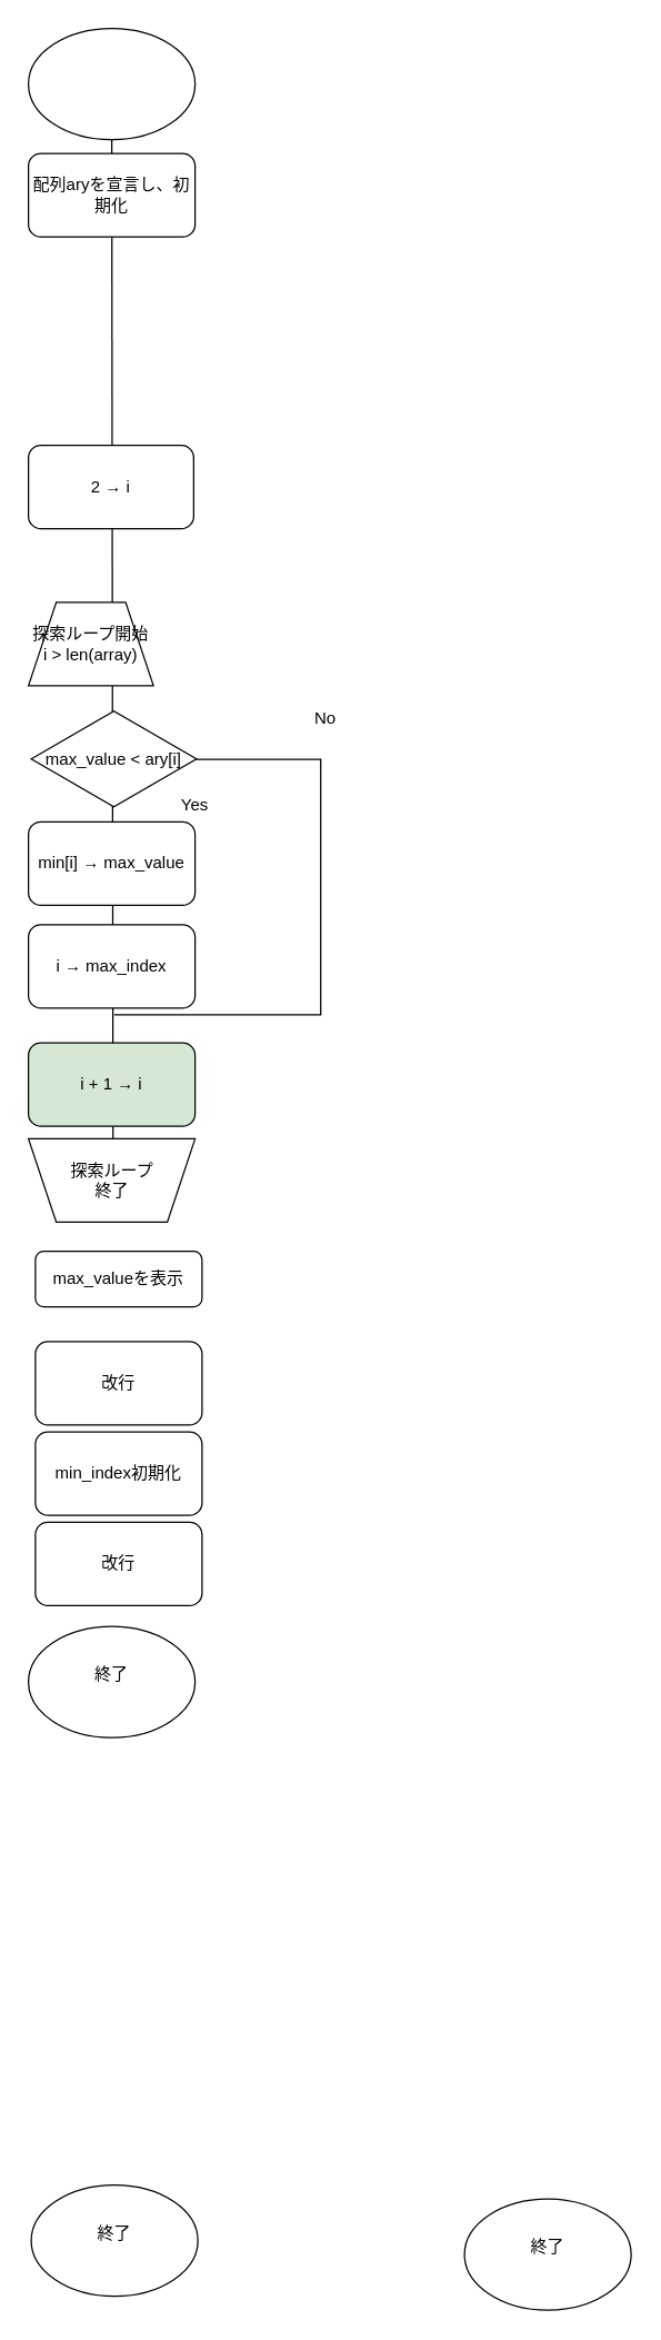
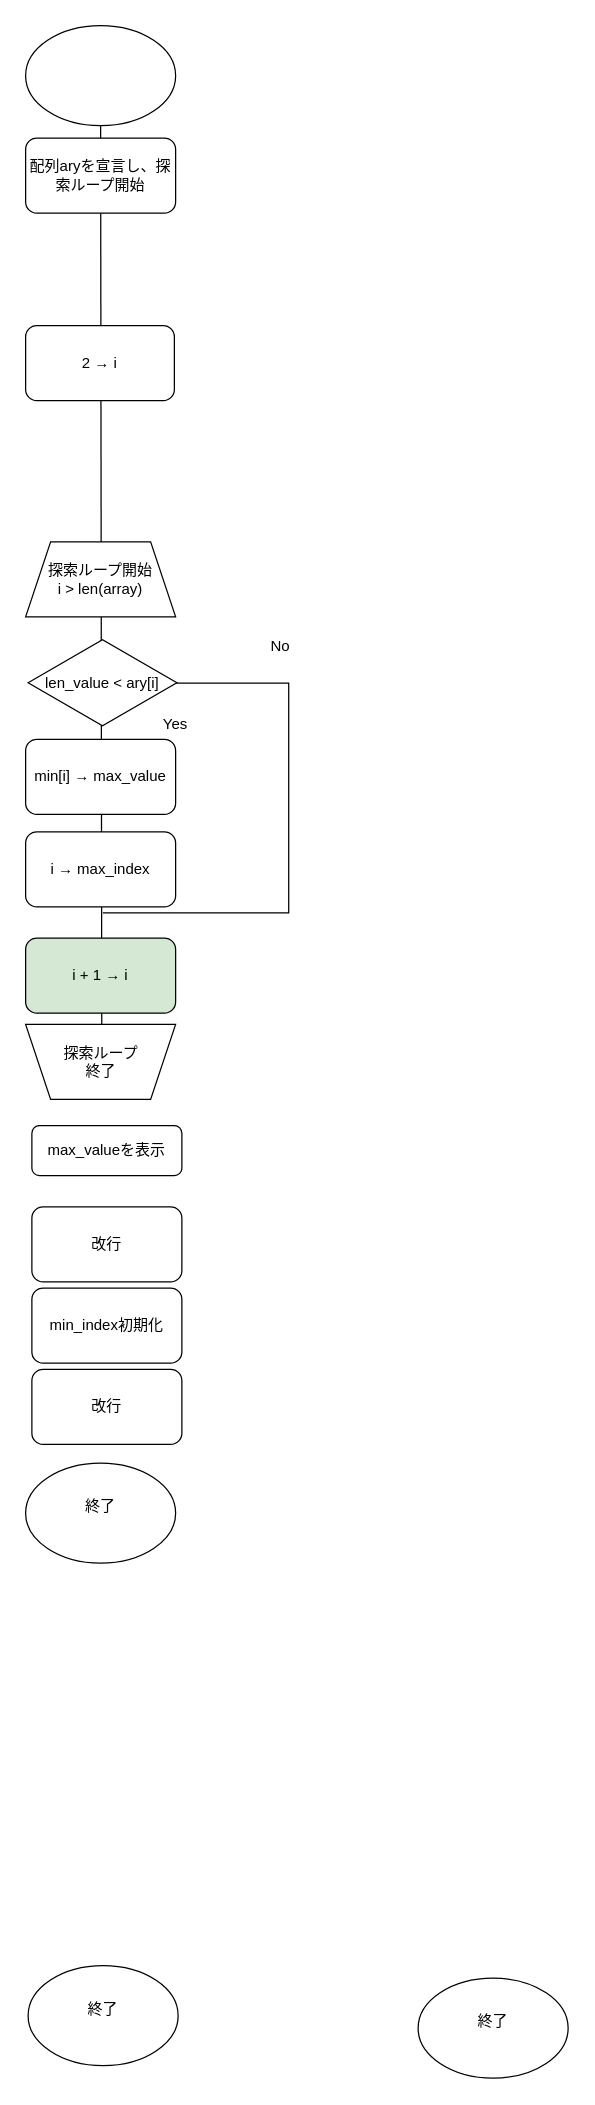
- <mxCell id="12" value="配列aryを宣言し、初期化" style="rounded=1;whiteSpace=wrap;html=1;" parent="1" vertex="1"><mxGeometry x="20" y="110" width="120" height="60" as="geometry" /></mxCell>
+ <mxCell id="12" value="配列aryを宣言し、探索ループ開始" style="rounded=1;whiteSpace=wrap;html=1;" parent="1" vertex="1"><mxGeometry x="20" y="110" width="120" height="60" as="geometry" /></mxCell>
- <mxCell id="26" value="&lt;span style=&quot;color: rgb(0, 0, 0);&quot;&gt;2 → i&lt;/span&gt;" style="rounded=1;whiteSpace=wrap;html=1;" parent="1" vertex="1"><mxGeometry x="20" y="320" width="119" height="60" as="geometry" /></mxCell>
+ <mxCell id="26" value="&lt;span style=&quot;color: rgb(0, 0, 0);&quot;&gt;2 → i&lt;/span&gt;" style="rounded=1;whiteSpace=wrap;html=1;" parent="1" vertex="1"><mxGeometry x="20" y="260" width="119" height="60" as="geometry" /></mxCell>
- <mxCell id="6" value="探索ループ開始&lt;div&gt;i &amp;gt; len(array)&lt;/div&gt;" style="shape=trapezoid;perimeter=trapezoidPerimeter;whiteSpace=wrap;html=1;fixedSize=1;" parent="1" vertex="1"><mxGeometry x="20" y="433" width="90" height="60" as="geometry" /></mxCell>
+ <mxCell id="6" value="探索ループ開始&lt;div&gt;i &amp;gt; len(array)&lt;/div&gt;" style="shape=trapezoid;perimeter=trapezoidPerimeter;whiteSpace=wrap;html=1;fixedSize=1;" parent="1" vertex="1"><mxGeometry x="20" y="433" width="120" height="60" as="geometry" /></mxCell>
- <mxCell id="16" value="No" style="text;html=1;align=center;verticalAlign=middle;whiteSpace=wrap;rounded=0;" parent="1" vertex="1"><mxGeometry x="204" y="502" width="60" height="30" as="geometry" /></mxCell>
+ <mxCell id="16" value="No" style="text;html=1;align=center;verticalAlign=middle;whiteSpace=wrap;rounded=0;" parent="1" vertex="1"><mxGeometry x="194" y="502" width="60" height="30" as="geometry" /></mxCell>
- <mxCell id="21" value="max_value &amp;lt; ary[i]" style="html=1;whiteSpace=wrap;aspect=fixed;shape=isoRectangle;" parent="1" vertex="1"><mxGeometry x="22" y="510" width="119" height="71.4" as="geometry" /></mxCell>
+ <mxCell id="21" value="len_value &amp;lt; ary[i]" style="html=1;whiteSpace=wrap;aspect=fixed;shape=isoRectangle;" parent="1" vertex="1"><mxGeometry x="22" y="510" width="119" height="71.4" as="geometry" /></mxCell>
